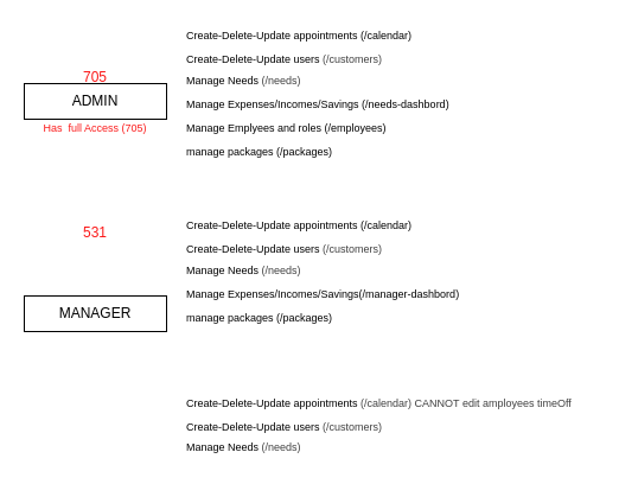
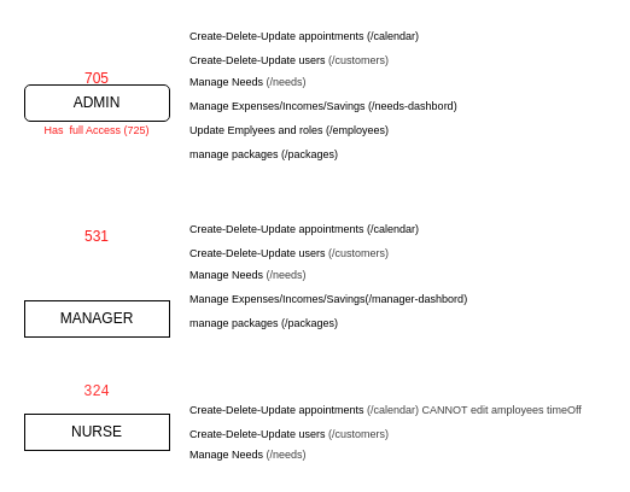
- <mxCell id="2" value="ADMIN" style="rounded=0;whiteSpace=wrap;html=1;" parent="1" vertex="1"><mxGeometry x="20" y="70" width="120" height="30" as="geometry" /></mxCell>
+ <mxCell id="2" value="ADMIN" style="whiteSpace=wrap;html=1;rounded=1;" parent="1" vertex="1"><mxGeometry x="20" y="70" width="120" height="30" as="geometry" /></mxCell>
- <mxCell id="5" value="Has&amp;nbsp; full Access (705)" style="text;html=1;align=center;verticalAlign=middle;whiteSpace=wrap;rounded=0;fontColor=light-dark(#fb1818, #ededed);fontSize=9;" parent="1" vertex="1"><mxGeometry x="35" y="102" width="90" height="11" as="geometry" /></mxCell>
+ <mxCell id="5" value="Has&amp;nbsp; full Access (725)" style="text;html=1;align=center;verticalAlign=middle;whiteSpace=wrap;rounded=0;fontColor=light-dark(#fb1818, #ededed);fontSize=9;" parent="1" vertex="1"><mxGeometry x="35" y="102" width="90" height="11" as="geometry" /></mxCell>
- <mxCell id="34" value="&lt;span style=&quot;color: rgb(0, 0, 0);&quot;&gt;Manage Emplyees and roles (/employees)&lt;/span&gt;" style="shape=partialRectangle;html=1;whiteSpace=wrap;connectable=0;strokeColor=inherit;overflow=hidden;fillColor=none;top=0;left=0;bottom=0;right=0;pointerEvents=1;fontSize=9;align=left;spacingLeft=5;" parent="33" vertex="1"><mxGeometry width="270" height="20" as="geometry"><mxRectangle width="270" height="20" as="alternateBounds" /></mxGeometry></mxCell>
+ <mxCell id="34" value="&lt;span style=&quot;color: rgb(0, 0, 0);&quot;&gt;Update Emplyees and roles (/employees)&lt;/span&gt;" style="shape=partialRectangle;html=1;whiteSpace=wrap;connectable=0;strokeColor=inherit;overflow=hidden;fillColor=none;top=0;left=0;bottom=0;right=0;pointerEvents=1;fontSize=9;align=left;spacingLeft=5;" parent="33" vertex="1"><mxGeometry width="270" height="20" as="geometry"><mxRectangle width="270" height="20" as="alternateBounds" /></mxGeometry></mxCell>
+ <mxCell id="39" value="&lt;div style=&quot;font-family: Consolas, &amp;quot;Courier New&amp;quot;, monospace; line-height: 16px; white-space: pre;&quot;&gt;&lt;span style=&quot;background-color: light-dark(rgb(255, 255, 255), rgb(223, 226, 231));&quot;&gt;&lt;font style=&quot;color: rgb(255, 51, 51);&quot;&gt;324&lt;/font&gt;&lt;/span&gt;&lt;/div&gt;" style="text;html=1;align=center;verticalAlign=middle;whiteSpace=wrap;rounded=0;fontColor=light-dark(#fb1818, #ededed);fontSize=12;" parent="1" vertex="1"><mxGeometry x="35" y="318" width="90" height="12" as="geometry" /></mxCell>
+ <mxCell id="4" value="NURSE" style="rounded=0;whiteSpace=wrap;html=1;" parent="1" vertex="1"><mxGeometry x="20" y="343" width="120" height="30" as="geometry" /></mxCell>
